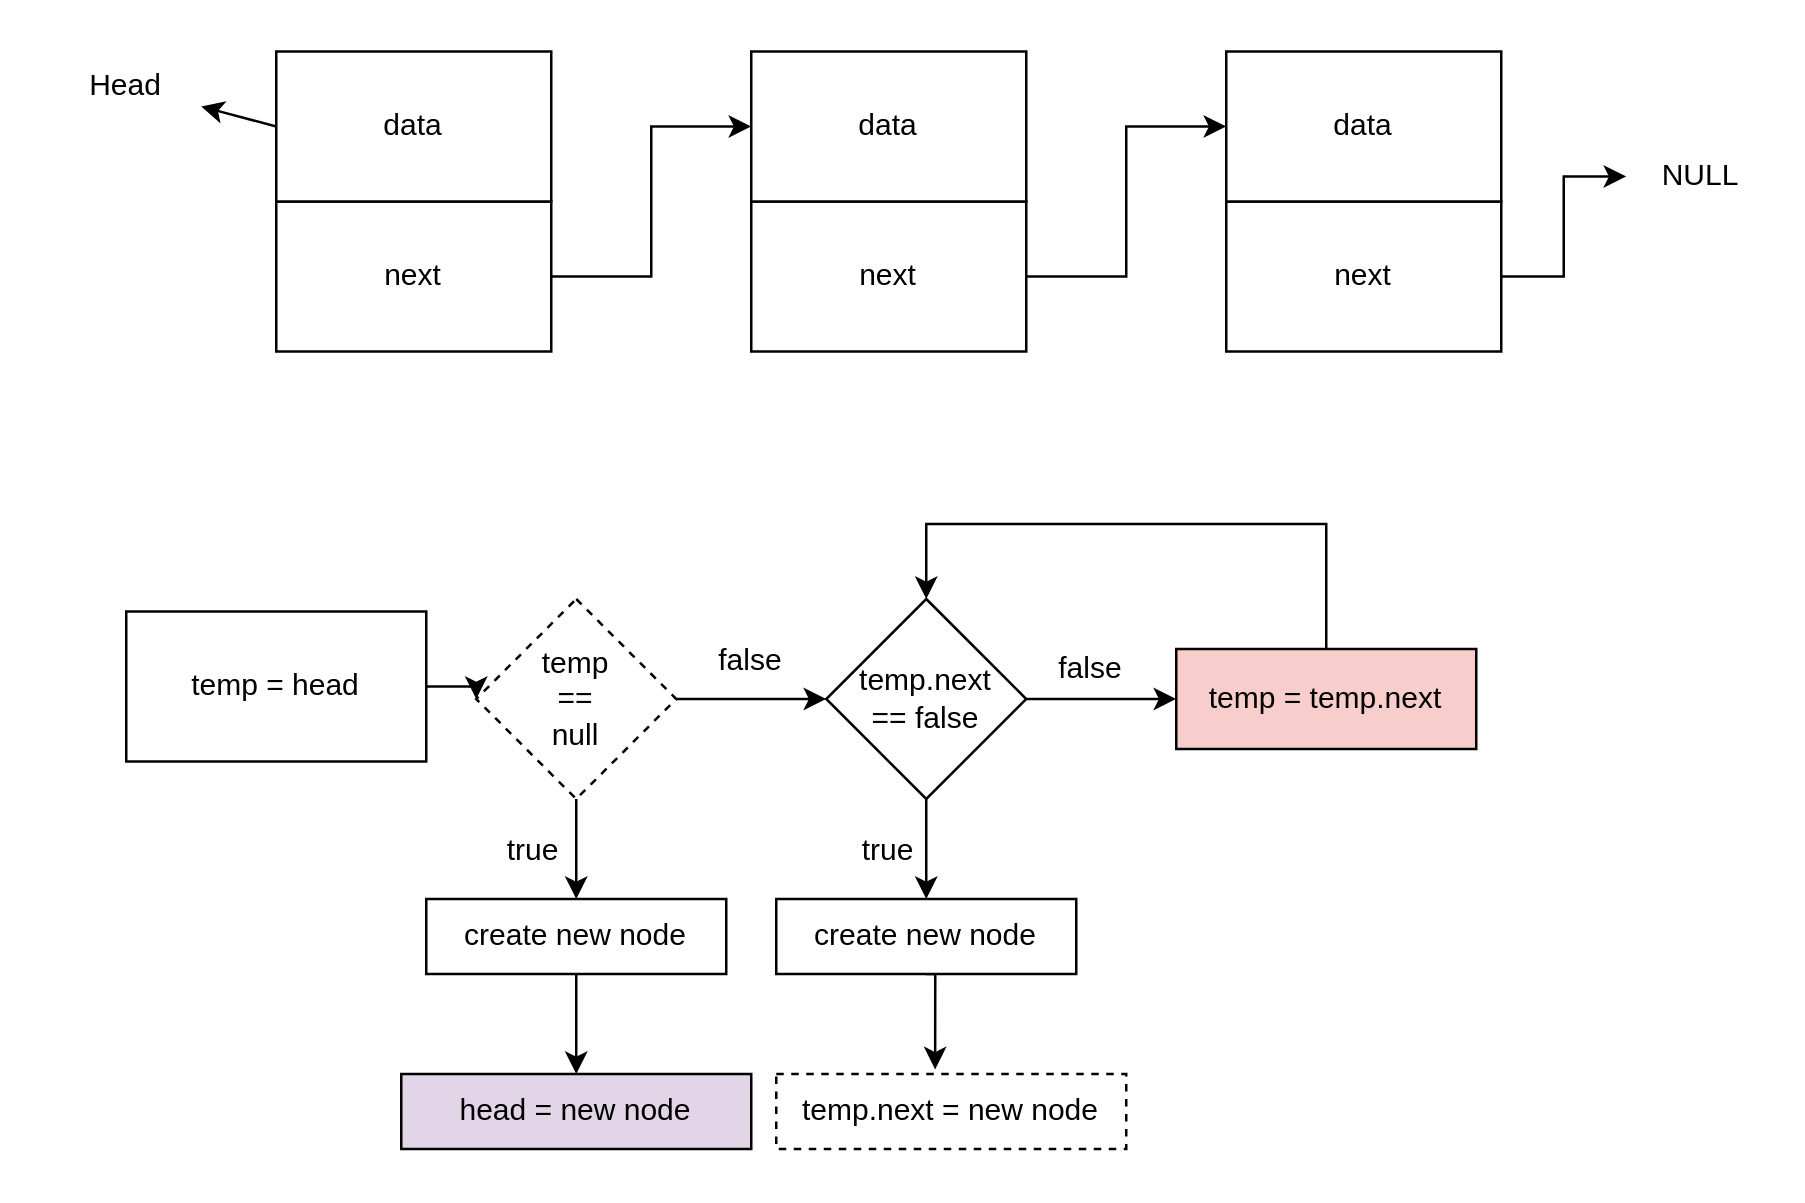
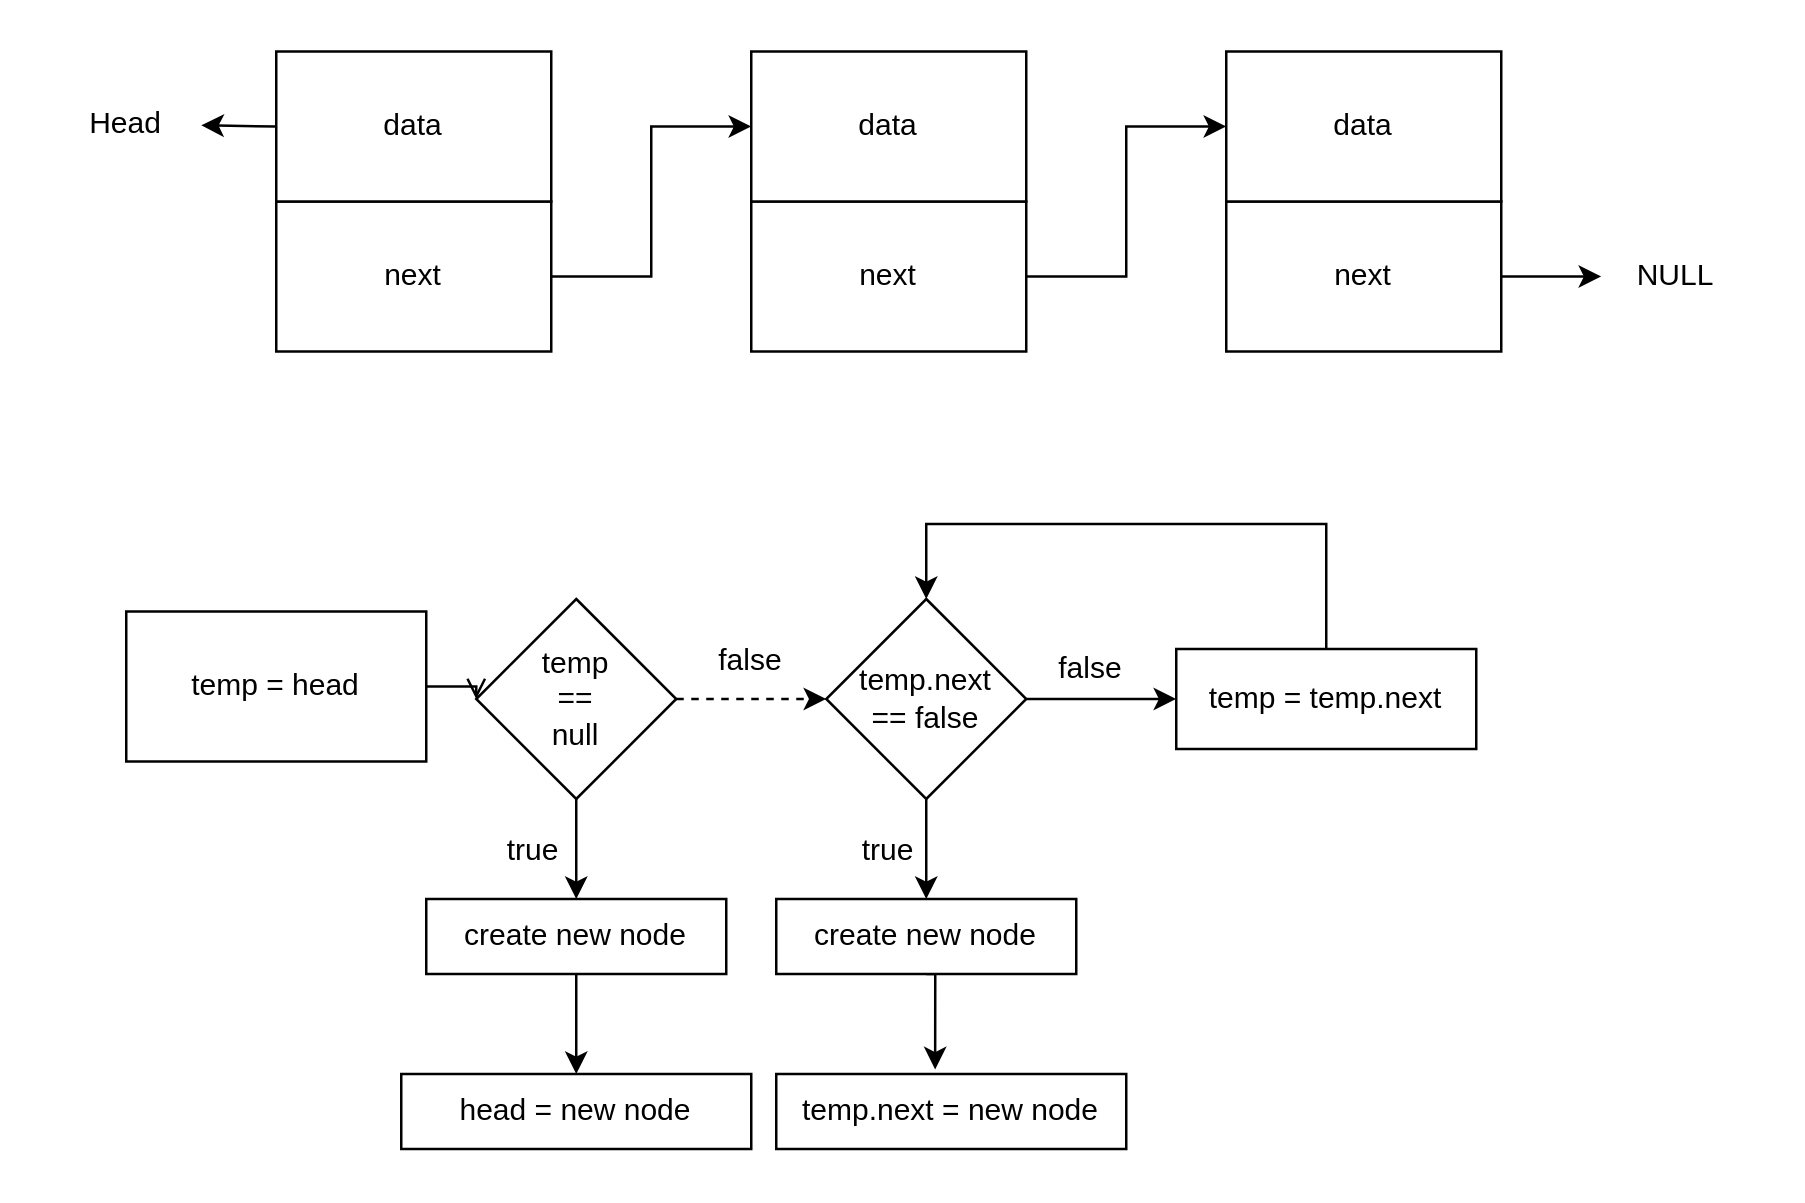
- <mxCell id="13" value="Head" style="text;html=1;strokeColor=none;fillColor=none;align=center;verticalAlign=middle;whiteSpace=wrap;rounded=0;" parent="1" vertex="1"><mxGeometry x="20" y="19" width="60" height="30" as="geometry" /></mxCell>
+ <mxCell id="13" value="Head" style="text;html=1;strokeColor=none;fillColor=none;align=center;verticalAlign=middle;whiteSpace=wrap;rounded=0;" parent="1" vertex="1"><mxGeometry x="20" y="34" width="60" height="30" as="geometry" /></mxCell>
- <mxCell id="11" value="NULL" style="text;html=1;strokeColor=none;fillColor=none;align=center;verticalAlign=middle;whiteSpace=wrap;rounded=0;" parent="1" vertex="1"><mxGeometry x="650" y="55" width="60" height="30" as="geometry" /></mxCell>
+ <mxCell id="11" value="NULL" style="text;html=1;strokeColor=none;fillColor=none;align=center;verticalAlign=middle;whiteSpace=wrap;rounded=0;" parent="1" vertex="1"><mxGeometry x="640" y="95" width="60" height="30" as="geometry" /></mxCell>
- <mxCell id="17" style="edgeStyle=orthogonalEdgeStyle;rounded=0;orthogonalLoop=1;jettySize=auto;html=1;exitX=1;exitY=0.5;exitDx=0;exitDy=0;entryX=0;entryY=0.5;entryDx=0;entryDy=0;" parent="1" source="18" target="16" edge="1"><mxGeometry relative="1" as="geometry" /></mxCell>
+ <mxCell id="17" style="edgeStyle=orthogonalEdgeStyle;rounded=0;orthogonalLoop=1;jettySize=auto;html=1;exitX=1;exitY=0.5;exitDx=0;exitDy=0;entryX=0;entryY=0.5;entryDx=0;entryDy=0;endArrow=open;" parent="1" source="18" target="16" edge="1"><mxGeometry relative="1" as="geometry" /></mxCell>
- <mxCell id="16" value="temp&lt;br&gt;==&lt;br&gt;null" style="rhombus;whiteSpace=wrap;html=1;dashed=1;" parent="1" vertex="1"><mxGeometry x="190" y="239" width="80" height="80" as="geometry" /></mxCell>
+ <mxCell id="16" value="temp&lt;br&gt;==&lt;br&gt;null" style="rhombus;whiteSpace=wrap;html=1;" parent="1" vertex="1"><mxGeometry x="190" y="239" width="80" height="80" as="geometry" /></mxCell>
- <mxCell id="15" style="edgeStyle=orthogonalEdgeStyle;rounded=0;orthogonalLoop=1;jettySize=auto;html=1;exitX=1;exitY=0.5;exitDx=0;exitDy=0;entryX=0;entryY=0.5;entryDx=0;entryDy=0;" parent="1" source="16" target="24" edge="1"><mxGeometry relative="1" as="geometry" /></mxCell>
+ <mxCell id="15" style="edgeStyle=orthogonalEdgeStyle;rounded=0;orthogonalLoop=1;jettySize=auto;html=1;exitX=1;exitY=0.5;exitDx=0;exitDy=0;entryX=0;entryY=0.5;entryDx=0;entryDy=0;dashed=1;" parent="1" source="16" target="24" edge="1"><mxGeometry relative="1" as="geometry" /></mxCell>
- <mxCell id="30" value="temp = temp.next" style="rounded=0;whiteSpace=wrap;html=1;fillColor=#f8cecc;" parent="1" vertex="1"><mxGeometry x="470" y="259" width="120" height="40" as="geometry" /></mxCell>
+ <mxCell id="30" value="temp = temp.next" style="rounded=0;whiteSpace=wrap;html=1;" parent="1" vertex="1"><mxGeometry x="470" y="259" width="120" height="40" as="geometry" /></mxCell>
- <mxCell id="25" value="head = new node" style="rounded=0;whiteSpace=wrap;html=1;fillColor=#e1d5e7;" parent="1" vertex="1"><mxGeometry x="160" y="429" width="140" height="30" as="geometry" /></mxCell>
+ <mxCell id="25" value="head = new node" style="rounded=0;whiteSpace=wrap;html=1;" parent="1" vertex="1"><mxGeometry x="160" y="429" width="140" height="30" as="geometry" /></mxCell>
- <mxCell id="28" value="temp.next = new node" style="rounded=0;whiteSpace=wrap;html=1;dashed=1;" parent="1" vertex="1"><mxGeometry x="310" y="429" width="140" height="30" as="geometry" /></mxCell>
+ <mxCell id="28" value="temp.next = new node" style="rounded=0;whiteSpace=wrap;html=1;" parent="1" vertex="1"><mxGeometry x="310" y="429" width="140" height="30" as="geometry" /></mxCell>
